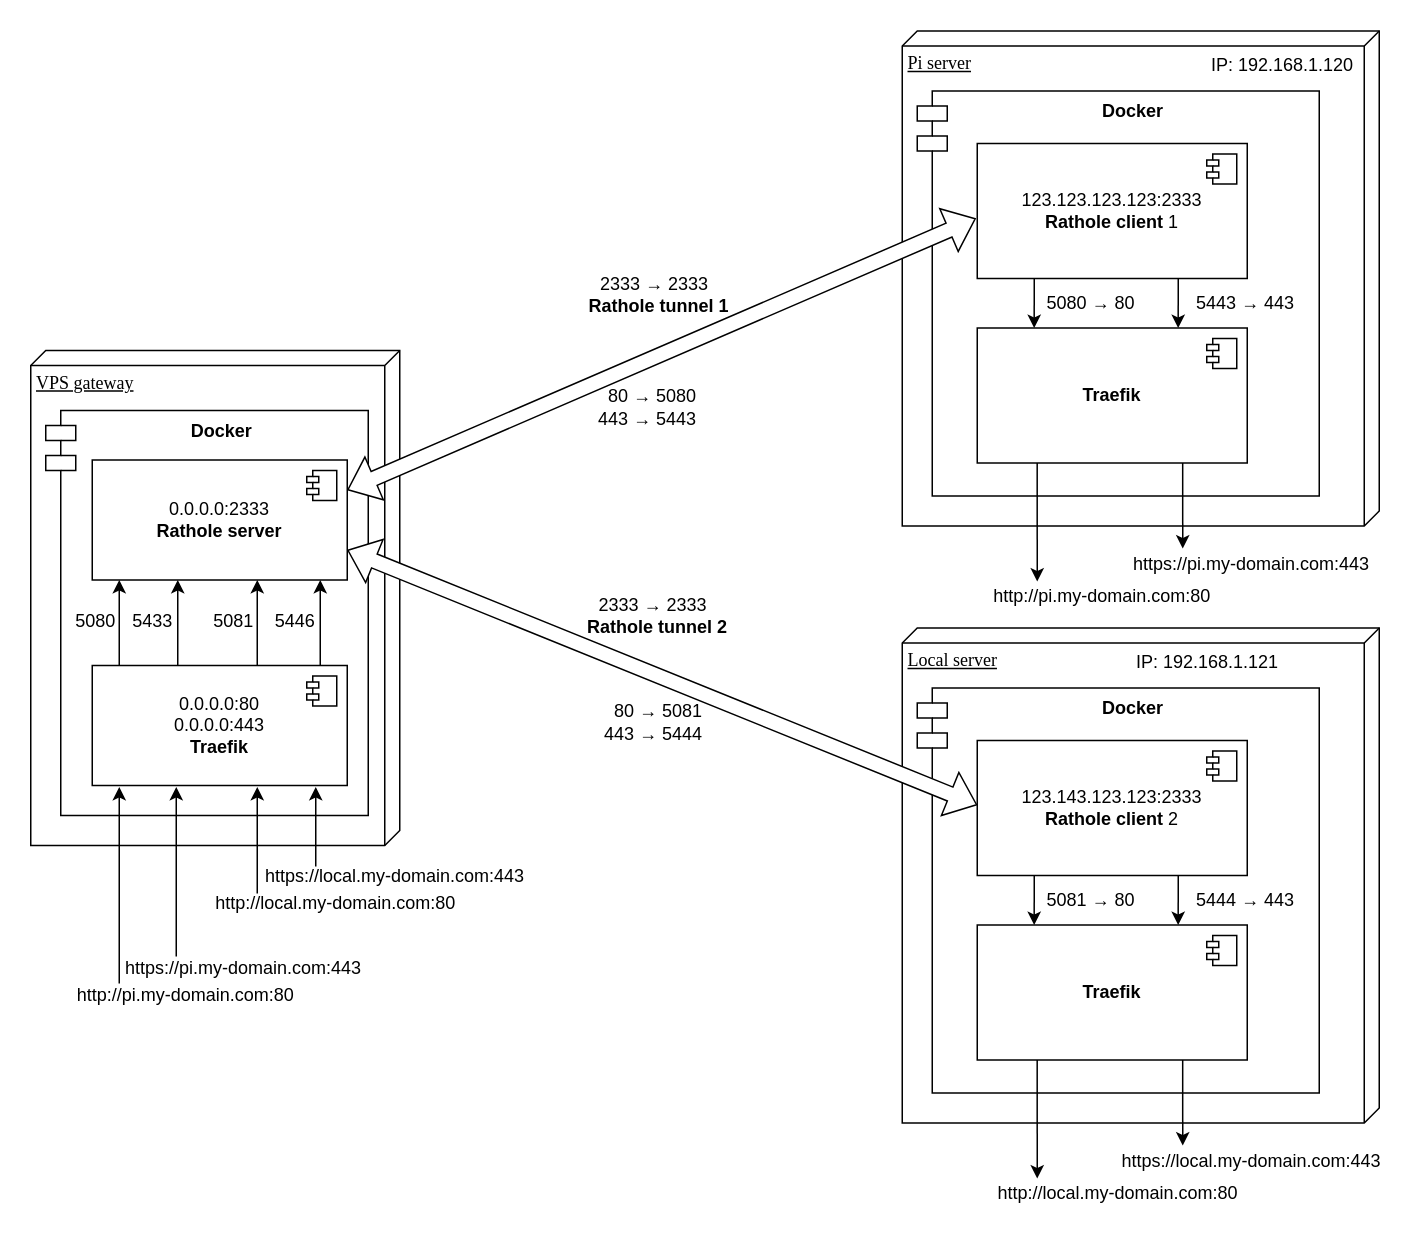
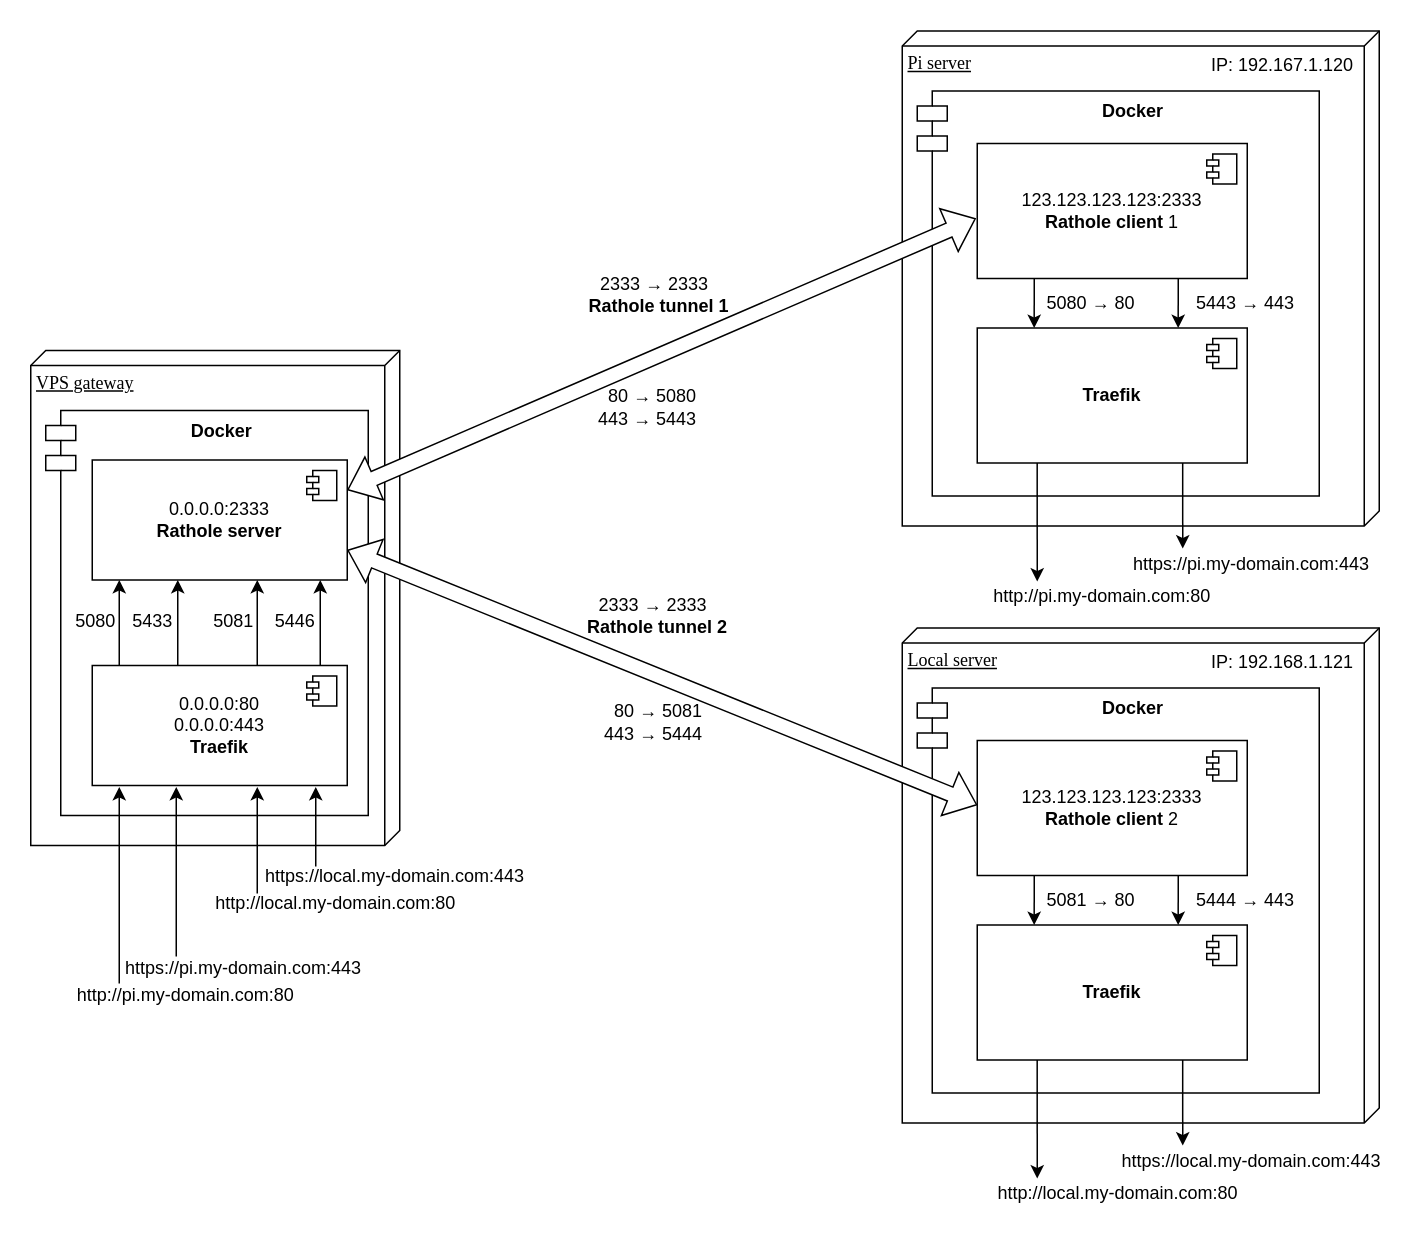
- <mxCell id="57" value="IP: 192.168.1.120" style="text;html=1;align=right;verticalAlign=middle;whiteSpace=wrap;rounded=0;" vertex="1" parent="1"><mxGeometry x="800" y="33" width="104" height="20" as="geometry" /></mxCell>
+ <mxCell id="57" value="IP: 192.167.1.120" style="text;html=1;align=right;verticalAlign=middle;whiteSpace=wrap;rounded=0;" vertex="1" parent="1"><mxGeometry x="800" y="33" width="104" height="20" as="geometry" /></mxCell>
- <mxCell id="58" value="IP: 192.168.1.121" style="text;html=1;align=right;verticalAlign=middle;whiteSpace=wrap;rounded=0;" vertex="1" parent="1"><mxGeometry x="750" y="431" width="104" height="20" as="geometry" /></mxCell>
+ <mxCell id="58" value="IP: 192.168.1.121" style="text;html=1;align=right;verticalAlign=middle;whiteSpace=wrap;rounded=0;" vertex="1" parent="1"><mxGeometry x="800" y="431" width="104" height="20" as="geometry" /></mxCell>
- <mxCell id="45" value="123.143.123.123:2333&lt;br&gt;&lt;b&gt;Rathole client&lt;/b&gt;&amp;nbsp;2" style="html=1;dropTarget=0;whiteSpace=wrap;" vertex="1" parent="1"><mxGeometry x="651" y="493" width="180" height="90" as="geometry" /></mxCell>
+ <mxCell id="45" value="123.123.123.123:2333&lt;br&gt;&lt;b&gt;Rathole client&lt;/b&gt;&amp;nbsp;2" style="html=1;dropTarget=0;whiteSpace=wrap;" vertex="1" parent="1"><mxGeometry x="651" y="493" width="180" height="90" as="geometry" /></mxCell>
